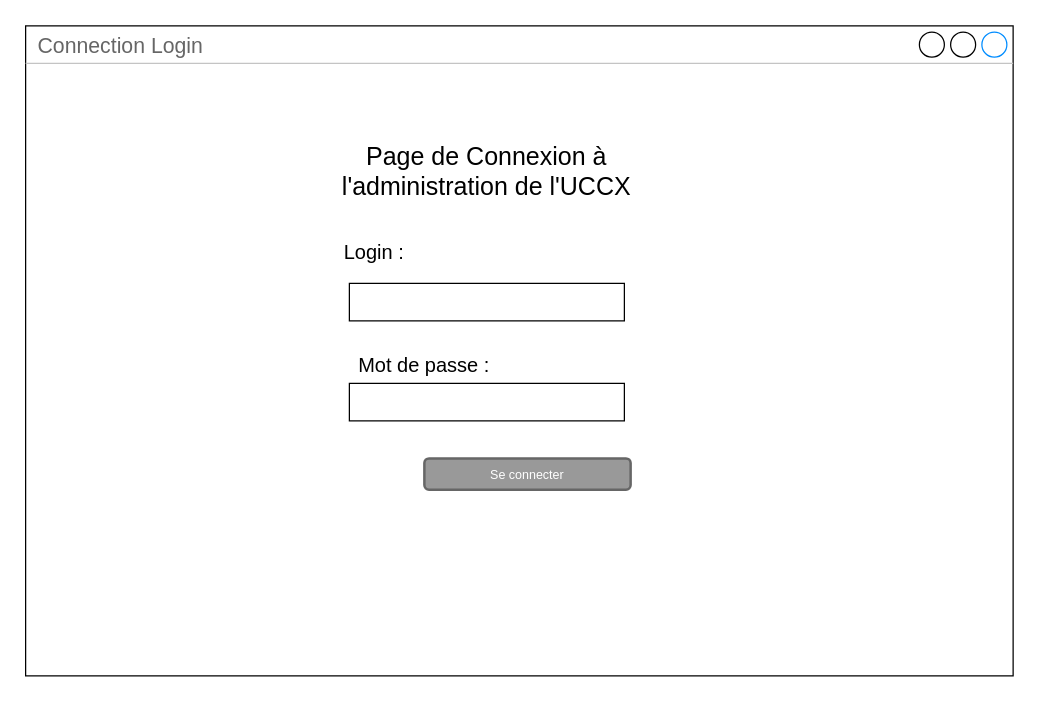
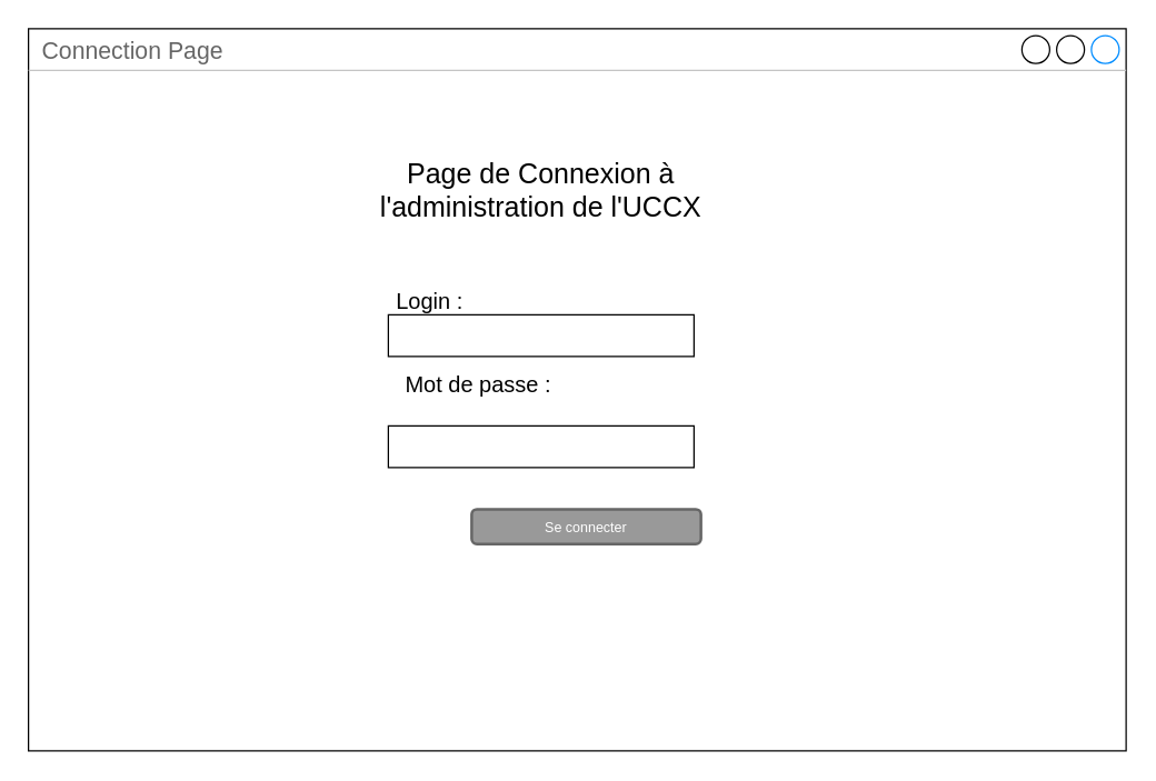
- <mxCell id="2" value="Connection Login&lt;br&gt;" style="strokeWidth=1;shadow=0;dashed=0;align=center;html=1;shape=mxgraph.mockup.containers.window;align=left;verticalAlign=top;spacingLeft=8;strokeColor2=#008cff;strokeColor3=#c4c4c4;fontColor=#666666;mainText=;fontSize=17;labelBackgroundColor=none;" parent="1" vertex="1"><mxGeometry x="20" y="20" width="790" height="520" as="geometry" /></mxCell>
+ <mxCell id="2" value="Connection Page&lt;br&gt;" style="strokeWidth=1;shadow=0;dashed=0;align=center;html=1;shape=mxgraph.mockup.containers.window;align=left;verticalAlign=top;spacingLeft=8;strokeColor2=#008cff;strokeColor3=#c4c4c4;fontColor=#666666;mainText=;fontSize=17;labelBackgroundColor=none;" parent="1" vertex="1"><mxGeometry x="20" y="20" width="790" height="520" as="geometry" /></mxCell>
- <mxCell id="6" value="&lt;font style=&quot;font-size: 16px&quot;&gt;Login :&lt;/font&gt;" style="text;html=1;strokeColor=none;fillColor=none;align=center;verticalAlign=middle;whiteSpace=wrap;rounded=0;" parent="1" vertex="1"><mxGeometry x="269" y="191" width="60" height="20" as="geometry" /></mxCell>
+ <mxCell id="6" value="&lt;font style=&quot;font-size: 16px&quot;&gt;Login :&lt;/font&gt;" style="text;html=1;strokeColor=none;fillColor=none;align=center;verticalAlign=middle;whiteSpace=wrap;rounded=0;" parent="1" vertex="1"><mxGeometry x="279" y="206" width="60" height="20" as="geometry" /></mxCell>
- <mxCell id="7" value="&lt;font style=&quot;font-size: 16px&quot;&gt;Mot de passe :&lt;/font&gt;" style="text;html=1;strokeColor=none;fillColor=none;align=center;verticalAlign=middle;whiteSpace=wrap;rounded=0;" parent="1" vertex="1"><mxGeometry x="279" y="281" width="120" height="20" as="geometry" /></mxCell>
+ <mxCell id="7" value="&lt;font style=&quot;font-size: 16px&quot;&gt;Mot de passe :&lt;/font&gt;" style="text;html=1;strokeColor=none;fillColor=none;align=center;verticalAlign=middle;whiteSpace=wrap;rounded=0;" parent="1" vertex="1"><mxGeometry x="284" y="266" width="120" height="20" as="geometry" /></mxCell>
